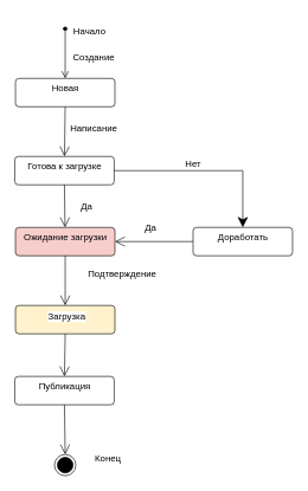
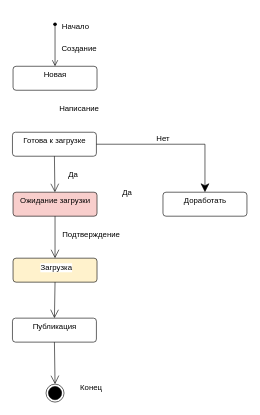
- <mxCell id="7" value="" style="endArrow=open;endFill=1;endSize=12;html=1;rounded=0;fontSize=13;exitX=0.5;exitY=1;exitDx=0;exitDy=0;entryX=0.5;entryY=0;entryDx=0;entryDy=0;" edge="1" parent="1" source="6" target="9"><mxGeometry width="160" relative="1" as="geometry"><mxPoint x="41" y="410" as="sourcePoint" /><mxPoint x="91" y="240" as="targetPoint" /></mxGeometry></mxCell>
- <mxCell id="16" value="" style="endArrow=open;endFill=1;endSize=12;html=1;rounded=0;fontSize=13;exitX=0;exitY=0.5;exitDx=0;exitDy=0;entryX=1;entryY=0.5;entryDx=0;entryDy=0;" edge="1" parent="1" source="10" target="11"><mxGeometry width="160" relative="1" as="geometry"><mxPoint x="41" y="410" as="sourcePoint" /><mxPoint x="201" y="410" as="targetPoint" /></mxGeometry></mxCell>
- <mxCell id="21" value="Подтверждение" style="text;html=1;align=center;verticalAlign=middle;resizable=0;points=[];autosize=1;strokeColor=none;fillColor=none;fontSize=13;" vertex="1" parent="1"><mxGeometry x="111" y="370" width="120" height="30" as="geometry" /></mxCell>
+ <mxCell id="21" value="Подтверждение" style="text;html=1;align=center;verticalAlign=middle;resizable=0;points=[];autosize=1;strokeColor=none;fillColor=none;fontSize=13;" vertex="1" parent="1"><mxGeometry x="91" y="375" width="120" height="30" as="geometry" /></mxCell>
